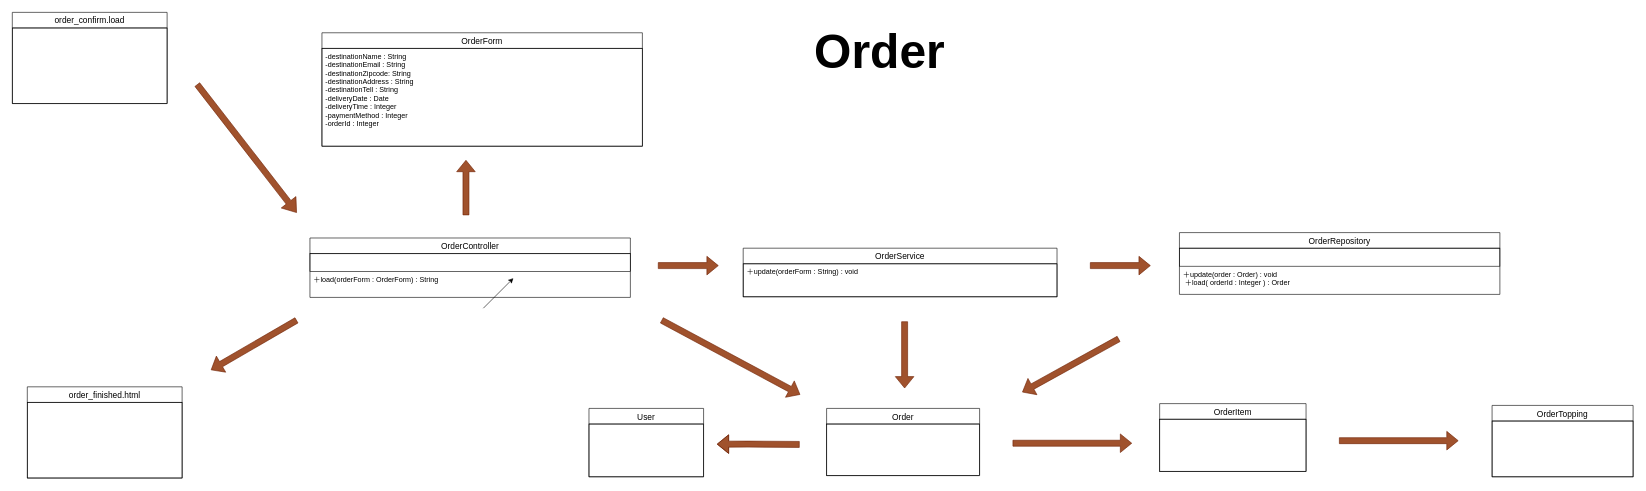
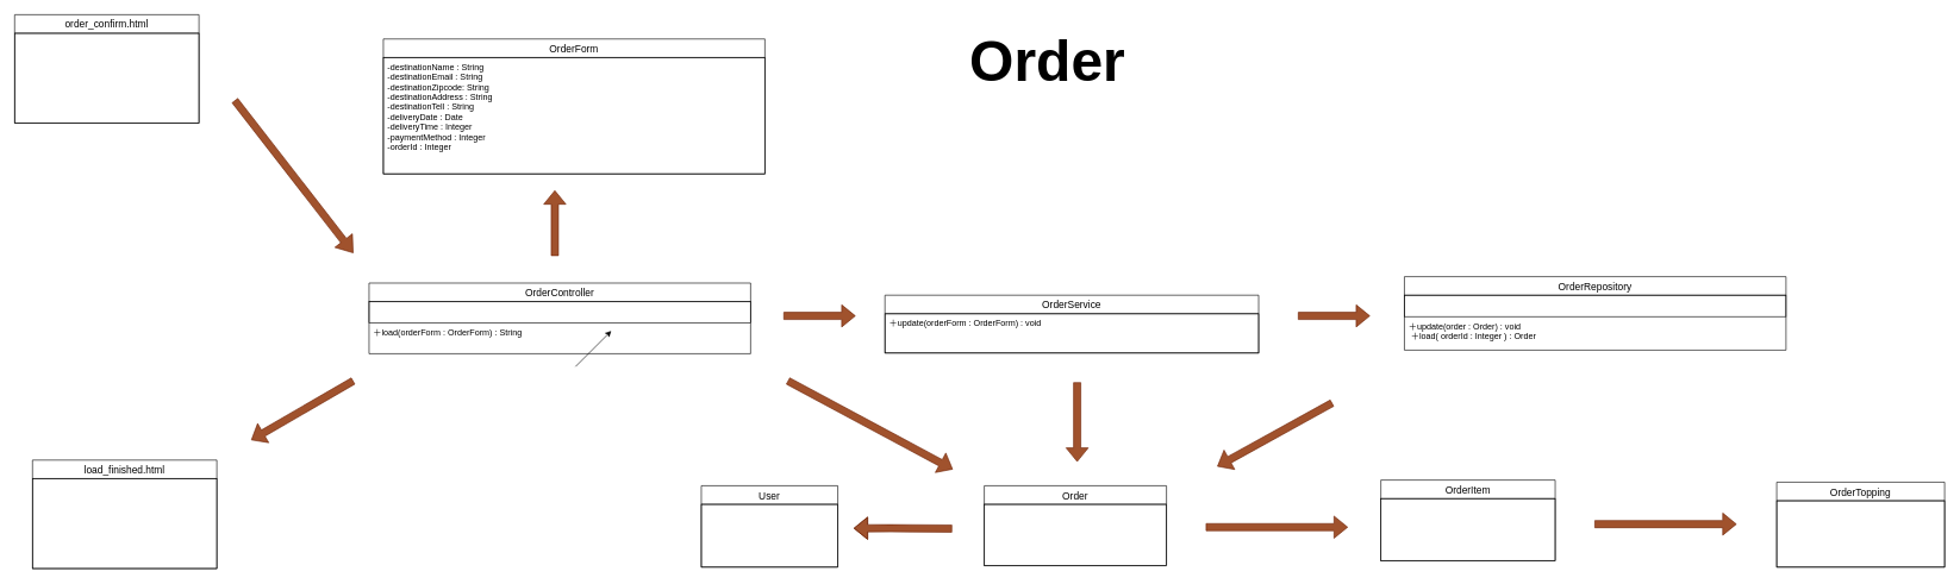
- <mxCell id="31" value="order_confirm.load" style="swimlane;fontStyle=0;childLayout=stackLayout;horizontal=1;startSize=26;horizontalStack=0;resizeParent=1;resizeParentMax=0;resizeLast=0;collapsible=1;marginBottom=0;align=center;fontSize=14;rounded=0;strokeColor=#000000;fillColor=#FFFFFF;fontColor=#000000;" parent="1" vertex="1"><mxGeometry x="20" y="20" width="258" height="152" as="geometry" /></mxCell>
+ <mxCell id="31" value="order_confirm.html" style="swimlane;fontStyle=0;childLayout=stackLayout;horizontal=1;startSize=26;horizontalStack=0;resizeParent=1;resizeParentMax=0;resizeLast=0;collapsible=1;marginBottom=0;align=center;fontSize=14;rounded=0;strokeColor=#000000;fillColor=#FFFFFF;fontColor=#000000;" parent="1" vertex="1"><mxGeometry x="20" y="20" width="258" height="152" as="geometry" /></mxCell>
- <mxCell id="11" value="＋update(orderForm : String) : void&#10;" style="text;strokeColor=#000000;fillColor=none;spacingLeft=4;spacingRight=4;overflow=hidden;rotatable=0;points=[[0,0.5],[1,0.5]];portConstraint=eastwest;fontSize=12;fontColor=#000000;" parent="10" vertex="1"><mxGeometry y="26" width="523" height="55" as="geometry" /></mxCell>
+ <mxCell id="11" value="＋update(orderForm : OrderForm) : void&#10;" style="text;strokeColor=#000000;fillColor=none;spacingLeft=4;spacingRight=4;overflow=hidden;rotatable=0;points=[[0,0.5],[1,0.5]];portConstraint=eastwest;fontSize=12;fontColor=#000000;" parent="10" vertex="1"><mxGeometry y="26" width="523" height="55" as="geometry" /></mxCell>
- <mxCell id="6" value="order_finished.html" style="swimlane;fontStyle=0;childLayout=stackLayout;horizontal=1;startSize=26;horizontalStack=0;resizeParent=1;resizeParentMax=0;resizeLast=0;collapsible=1;marginBottom=0;align=center;fontSize=14;rounded=0;strokeColor=#000000;fillColor=#FFFFFF;fontColor=#000000;" parent="1" vertex="1"><mxGeometry x="45" y="644" width="258" height="152" as="geometry" /></mxCell>
+ <mxCell id="6" value="load_finished.html" style="swimlane;fontStyle=0;childLayout=stackLayout;horizontal=1;startSize=26;horizontalStack=0;resizeParent=1;resizeParentMax=0;resizeLast=0;collapsible=1;marginBottom=0;align=center;fontSize=14;rounded=0;strokeColor=#000000;fillColor=#FFFFFF;fontColor=#000000;" parent="1" vertex="1"><mxGeometry x="45" y="644" width="258" height="152" as="geometry" /></mxCell>
